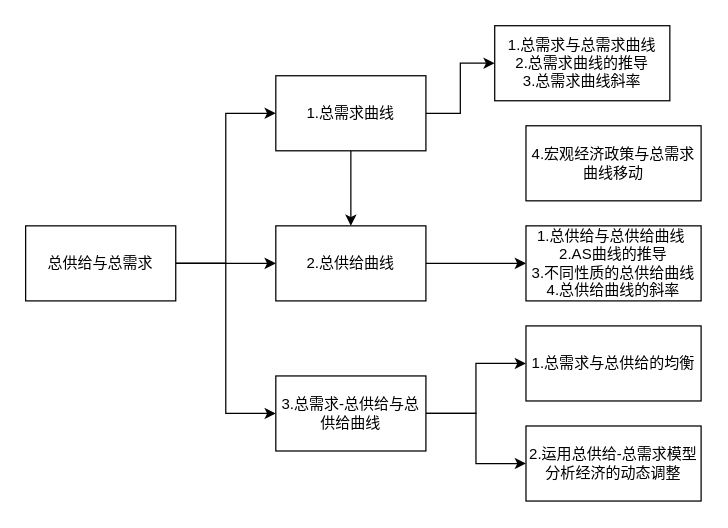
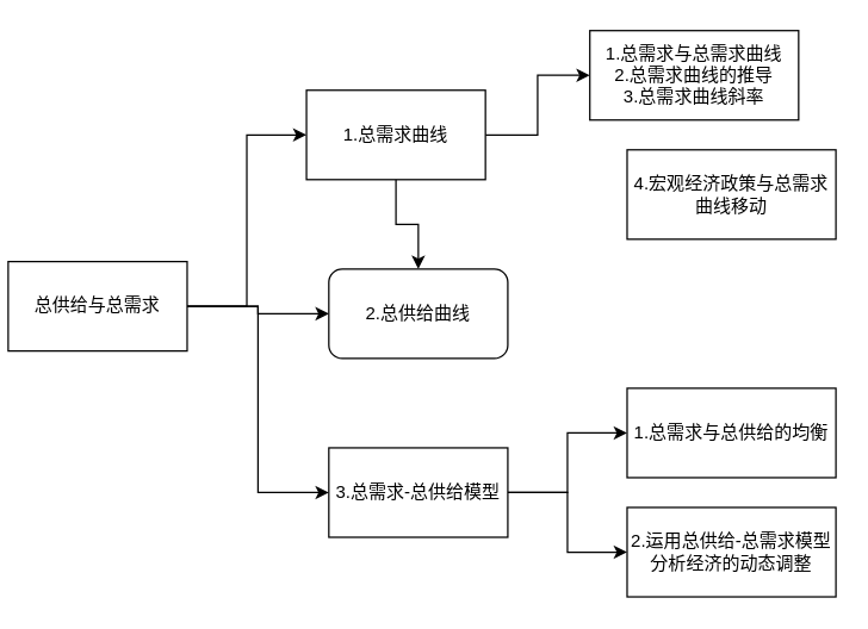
- <mxCell id="8" value="1.总需求曲线" style="rounded=0;whiteSpace=wrap;html=1;" parent="1" vertex="1"><mxGeometry x="220" y="60" width="120" height="60" as="geometry" /></mxCell>
+ <mxCell id="8" value="1.总需求曲线" style="rounded=0;whiteSpace=wrap;html=1;" parent="1" vertex="1"><mxGeometry x="205" y="60" width="120" height="60" as="geometry" /></mxCell>
- <mxCell id="5" value="总供给与总需求" style="rounded=0;whiteSpace=wrap;html=1;" parent="1" vertex="1"><mxGeometry x="20" y="180" width="120" height="60" as="geometry" /></mxCell>
+ <mxCell id="5" value="总供给与总需求" style="rounded=0;whiteSpace=wrap;html=1;" parent="1" vertex="1"><mxGeometry x="5" y="175" width="120" height="60" as="geometry" /></mxCell>
- <mxCell id="10" value="2.总供给曲线" style="rounded=0;whiteSpace=wrap;html=1;" parent="1" vertex="1"><mxGeometry x="220" y="180" width="120" height="60" as="geometry" /></mxCell>
+ <mxCell id="10" value="2.总供给曲线" style="whiteSpace=wrap;html=1;rounded=1;" parent="1" vertex="1"><mxGeometry x="220" y="180" width="120" height="60" as="geometry" /></mxCell>
- <mxCell id="9" style="edgeStyle=orthogonalEdgeStyle;rounded=0;orthogonalLoop=1;jettySize=auto;html=1;entryX=0;entryY=0.5;entryDx=0;entryDy=0;" parent="1" source="10" target="16" edge="1"><mxGeometry relative="1" as="geometry" /></mxCell>
- <mxCell id="16" value="1.总供给与总供给曲线&amp;nbsp;&lt;br&gt;2.AS曲线的推导&lt;br&gt;3.不同性质的总供给曲线&lt;br&gt;4.总供给曲线的斜率" style="rounded=0;whiteSpace=wrap;html=1;" parent="1" vertex="1"><mxGeometry x="420" y="180" width="140" height="60" as="geometry" /></mxCell>
- <mxCell id="13" value="3.总需求-总供给与总供给曲线" style="rounded=0;whiteSpace=wrap;html=1;" parent="1" vertex="1"><mxGeometry x="220" y="300" width="120" height="60" as="geometry" /></mxCell>
+ <mxCell id="13" value="3.总需求-总供给模型" style="rounded=0;whiteSpace=wrap;html=1;" parent="1" vertex="1"><mxGeometry x="220" y="300" width="120" height="60" as="geometry" /></mxCell>
